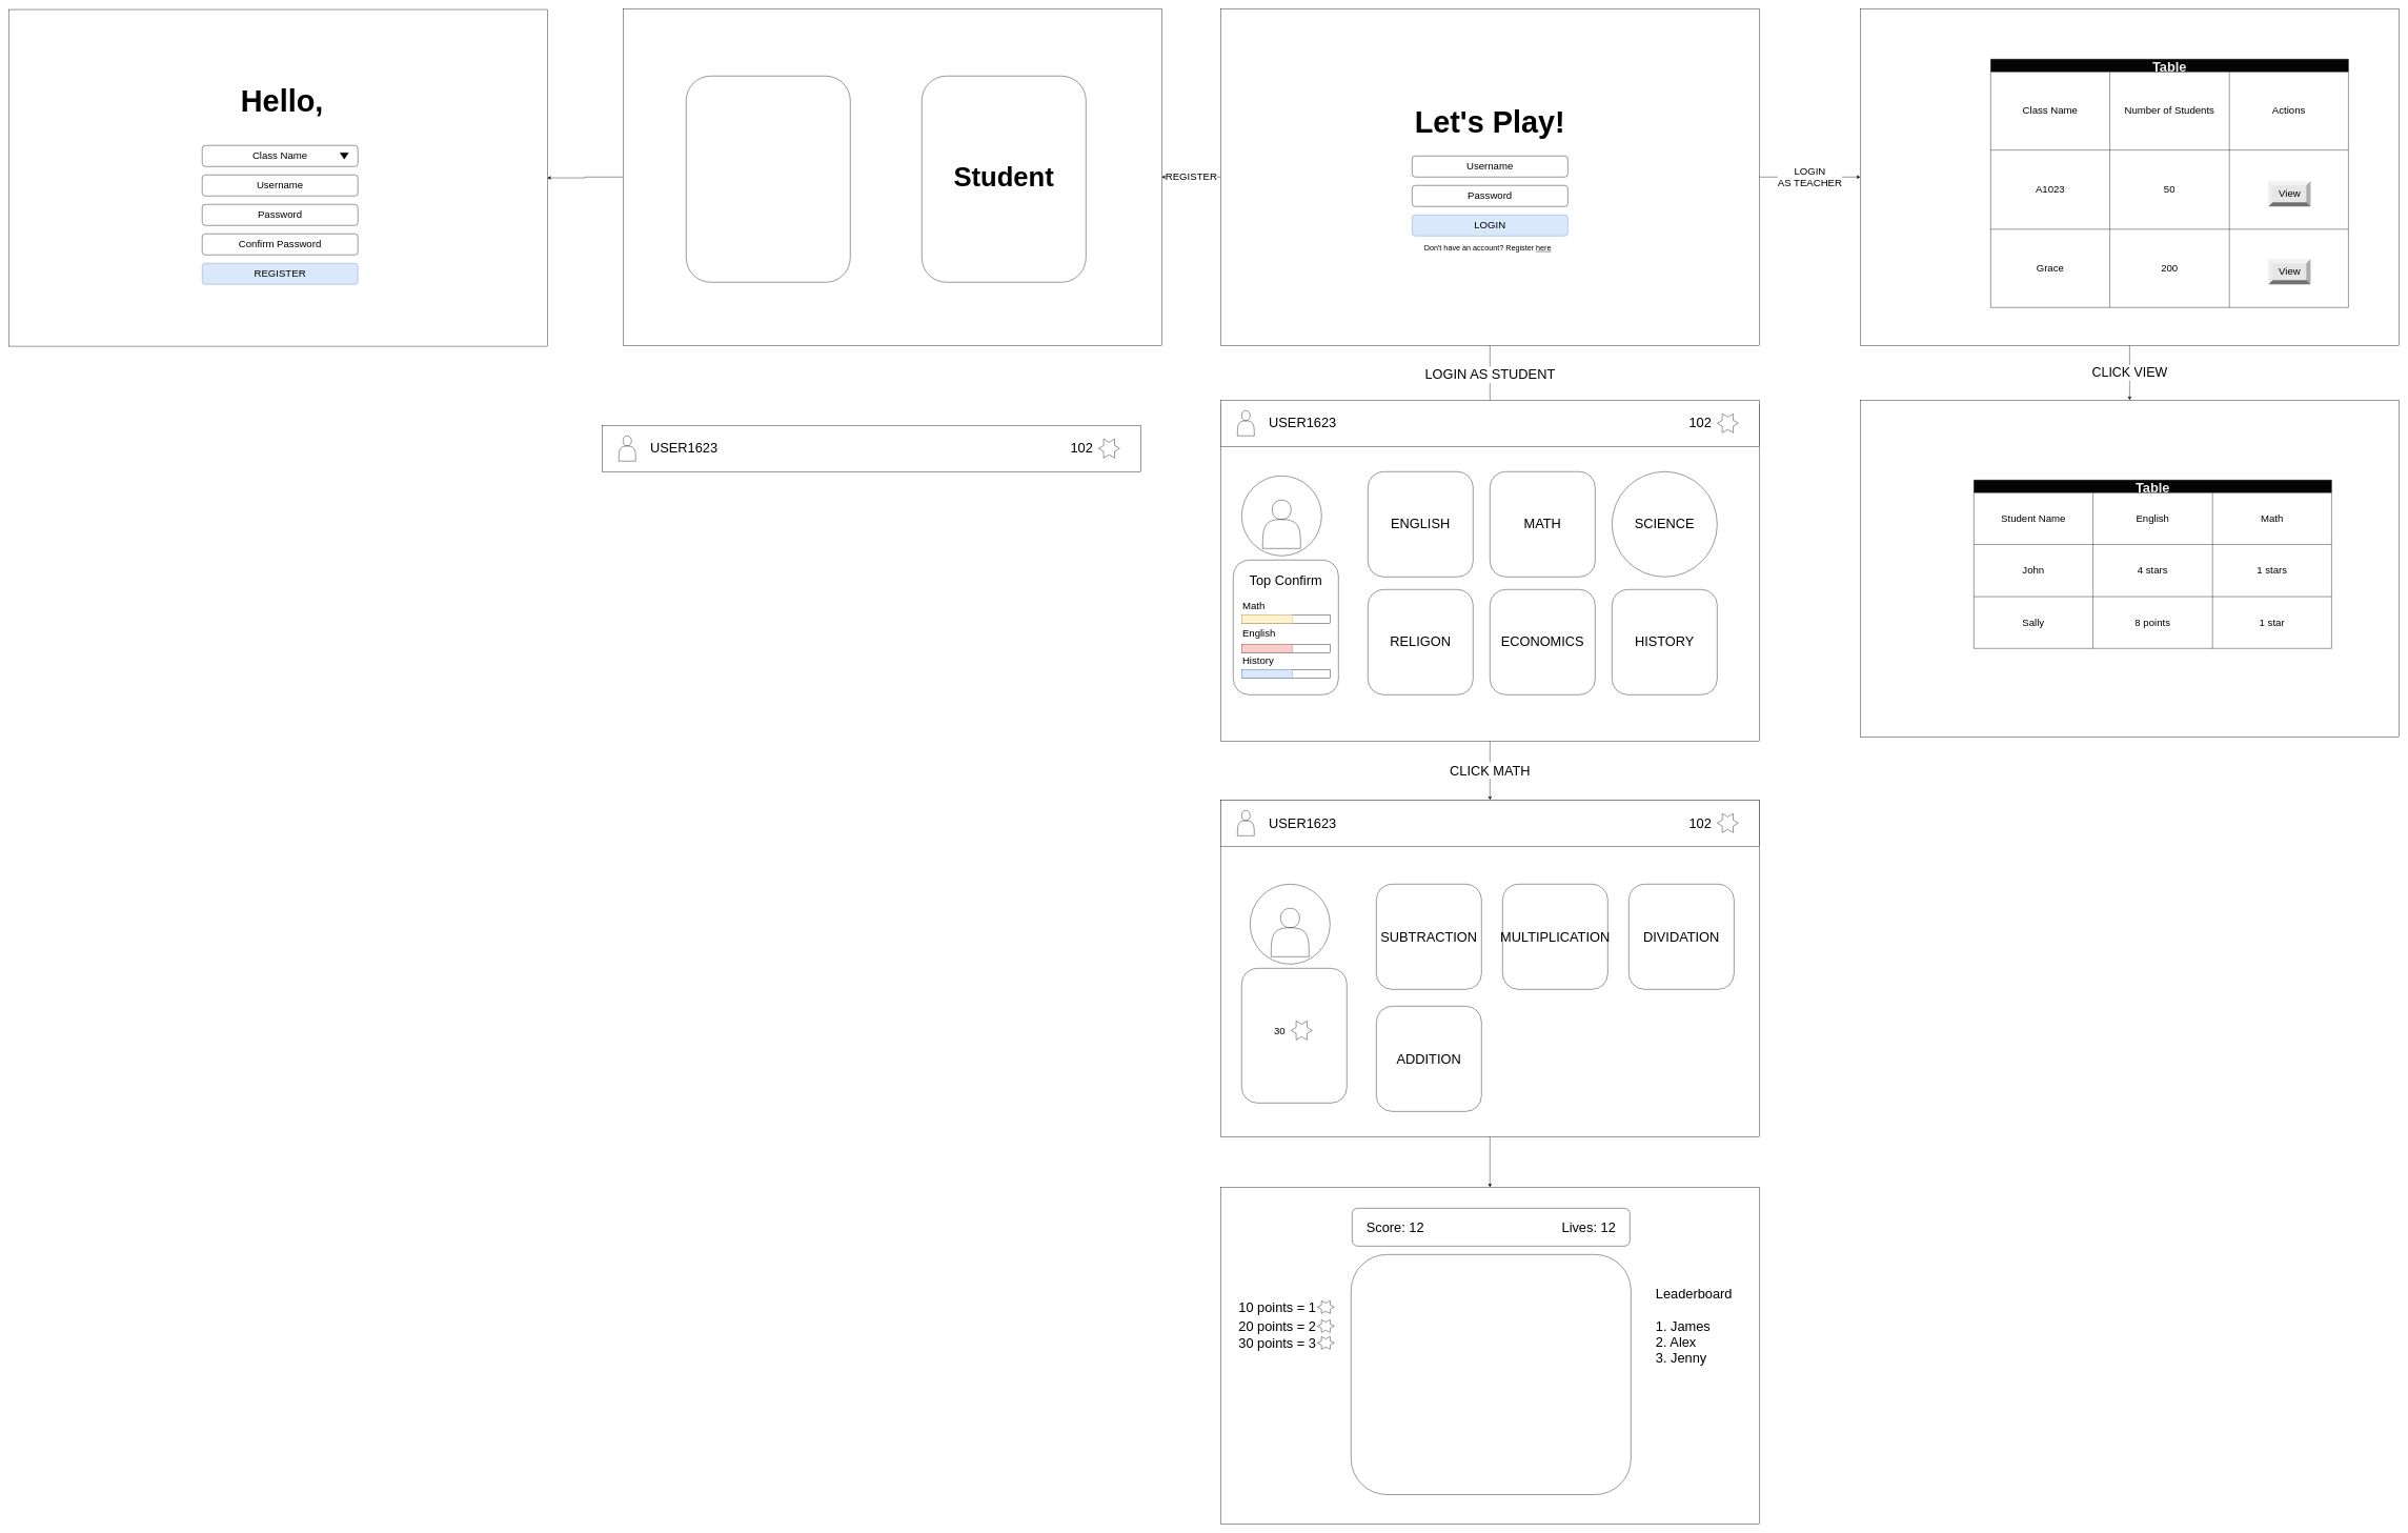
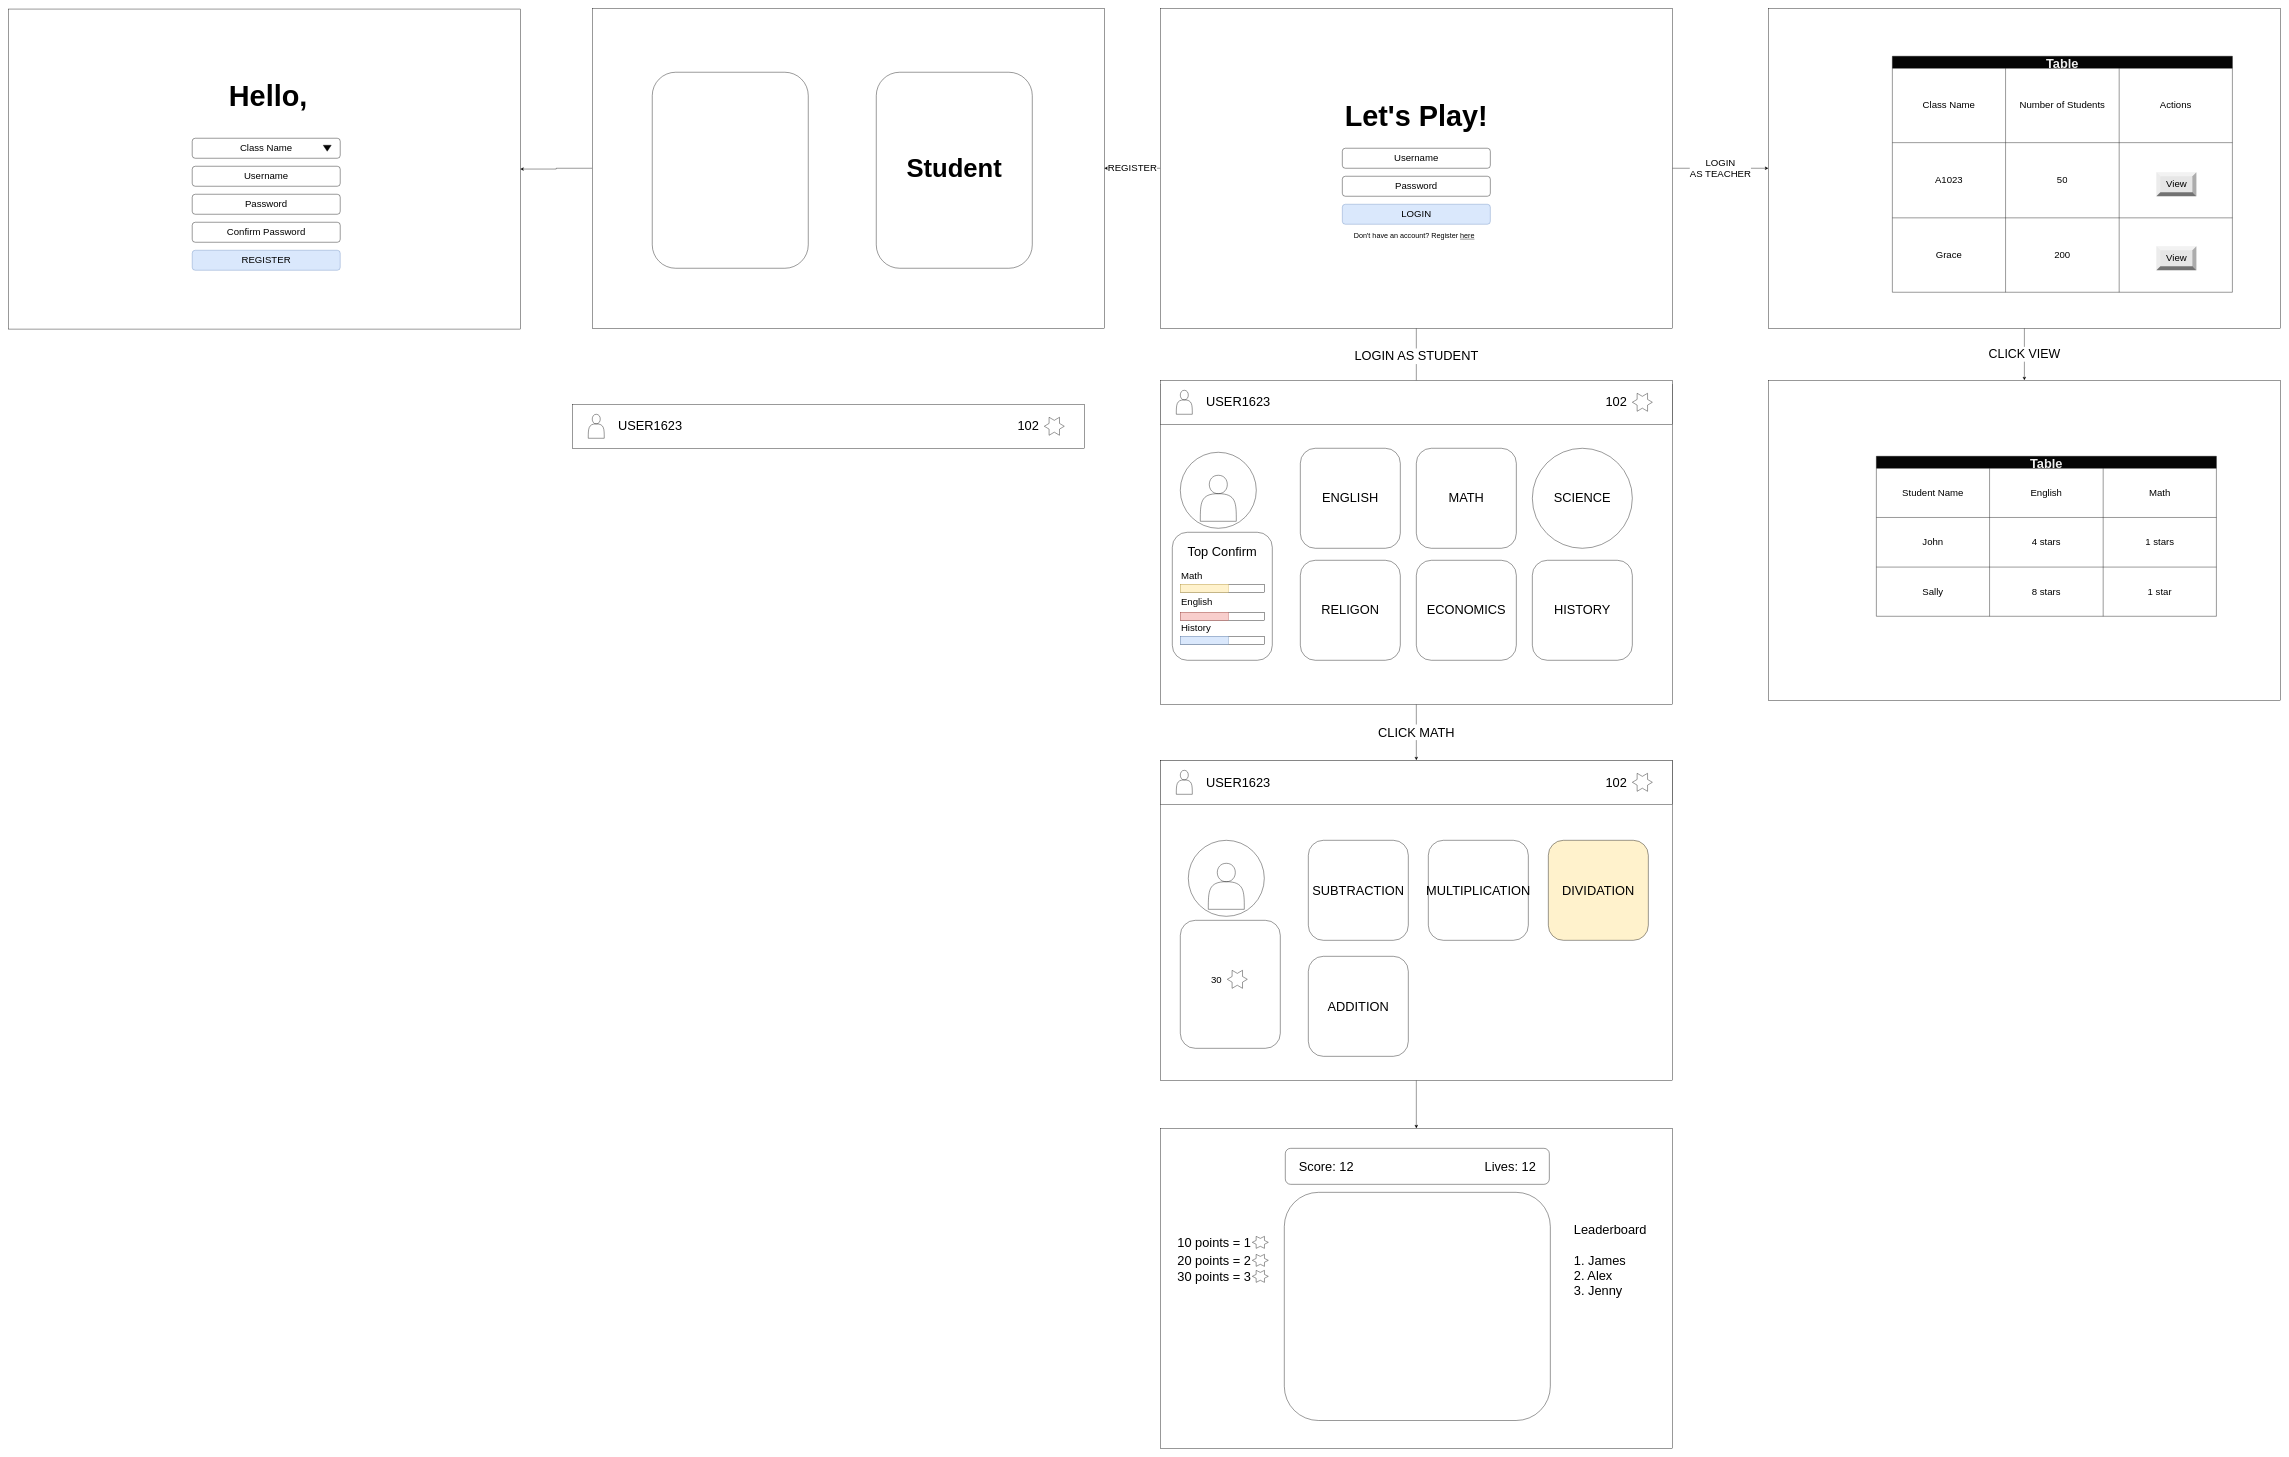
- <mxCell id="111" value="8 points" style="shape=partialRectangle;html=1;whiteSpace=wrap;connectable=0;fillColor=none;top=0;left=0;bottom=0;right=0;overflow=hidden;pointerEvents=1;fontSize=24;" vertex="1" parent="109"><mxGeometry x="283" width="284" height="123" as="geometry"><mxRectangle width="284" height="123" as="alternateBounds" /></mxGeometry></mxCell>
+ <mxCell id="111" value="8 stars" style="shape=partialRectangle;html=1;whiteSpace=wrap;connectable=0;fillColor=none;top=0;left=0;bottom=0;right=0;overflow=hidden;pointerEvents=1;fontSize=24;" vertex="1" parent="109"><mxGeometry x="283" width="284" height="123" as="geometry"><mxRectangle width="284" height="123" as="alternateBounds" /></mxGeometry></mxCell>
- <mxCell id="50" value="DIVIDATION" style="rounded=1;whiteSpace=wrap;html=1;fontSize=32;" vertex="1" parent="1"><mxGeometry x="3870" y="2100" width="250" height="250" as="geometry" /></mxCell>
+ <mxCell id="50" value="DIVIDATION" style="rounded=1;whiteSpace=wrap;html=1;fontSize=32;fillColor=#fff2cc;" vertex="1" parent="1"><mxGeometry x="3870" y="2100" width="250" height="250" as="geometry" /></mxCell>
